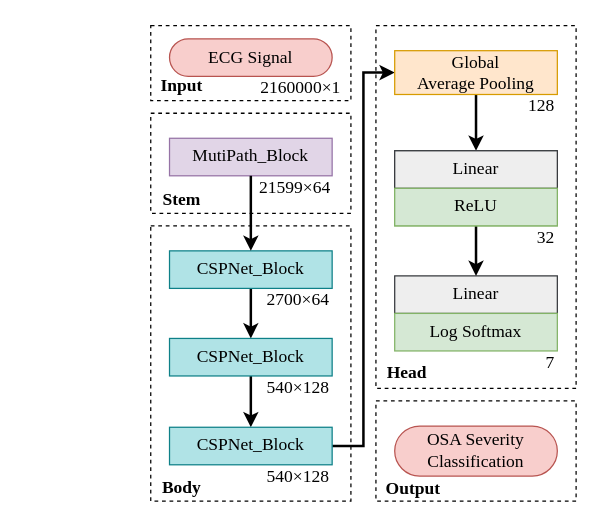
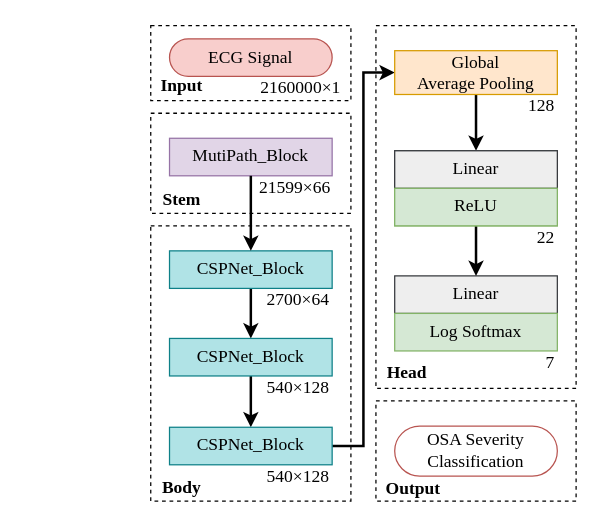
- <mxCell id="24" value="&lt;span style=&quot;color: rgb(0, 0, 0); font-family: &amp;quot;times new roman&amp;quot;; font-style: normal; font-weight: 400; letter-spacing: normal; text-indent: 0px; text-transform: none; word-spacing: 0px; display: inline; float: none; font-size: 14px;&quot;&gt;&lt;font style=&quot;font-size: 14px;&quot;&gt;&lt;font style=&quot;font-size: 14px;&quot;&gt;21599×64&lt;/font&gt;&lt;br style=&quot;font-size: 14px;&quot;&gt;&lt;/font&gt;&lt;/span&gt;" style="text;whiteSpace=wrap;html=1;fontFamily=Times New Roman;fontSize=14;container=0;align=right;verticalAlign=middle;labelBackgroundColor=none;" parent="1" vertex="1"><mxGeometry x="202.5" y="140" width="62.5" height="20" as="geometry" /></mxCell>
+ <mxCell id="24" value="&lt;span style=&quot;color: rgb(0, 0, 0); font-family: &amp;quot;times new roman&amp;quot;; font-style: normal; font-weight: 400; letter-spacing: normal; text-indent: 0px; text-transform: none; word-spacing: 0px; display: inline; float: none; font-size: 14px;&quot;&gt;&lt;font style=&quot;font-size: 14px;&quot;&gt;&lt;font style=&quot;font-size: 14px;&quot;&gt;21599×66&lt;/font&gt;&lt;br style=&quot;font-size: 14px;&quot;&gt;&lt;/font&gt;&lt;/span&gt;" style="text;whiteSpace=wrap;html=1;fontFamily=Times New Roman;fontSize=14;container=0;align=right;verticalAlign=middle;labelBackgroundColor=none;" parent="1" vertex="1"><mxGeometry x="202.5" y="140" width="62.5" height="20" as="geometry" /></mxCell>
- <mxCell id="26" value="&lt;span style=&quot;color: rgb(0, 0, 0); font-family: &amp;quot;times new roman&amp;quot;; font-style: normal; font-weight: 400; letter-spacing: normal; text-indent: 0px; text-transform: none; word-spacing: 0px; display: inline; float: none; font-size: 14px;&quot;&gt;&lt;font style=&quot;font-size: 14px;&quot;&gt;&lt;font style=&quot;font-size: 14px;&quot;&gt;32&lt;/font&gt;&lt;br style=&quot;font-size: 14px;&quot;&gt;&lt;/font&gt;&lt;/span&gt;" style="text;whiteSpace=wrap;html=1;fontFamily=Times New Roman;fontSize=14;container=0;align=right;verticalAlign=middle;labelBackgroundColor=none;" parent="1" vertex="1"><mxGeometry x="425" y="180" width="20" height="20" as="geometry" /></mxCell>
+ <mxCell id="26" value="&lt;span style=&quot;color: rgb(0, 0, 0); font-family: &amp;quot;times new roman&amp;quot;; font-style: normal; font-weight: 400; letter-spacing: normal; text-indent: 0px; text-transform: none; word-spacing: 0px; display: inline; float: none; font-size: 14px;&quot;&gt;&lt;font style=&quot;font-size: 14px;&quot;&gt;&lt;font style=&quot;font-size: 14px;&quot;&gt;22&lt;/font&gt;&lt;br style=&quot;font-size: 14px;&quot;&gt;&lt;/font&gt;&lt;/span&gt;" style="text;whiteSpace=wrap;html=1;fontFamily=Times New Roman;fontSize=14;container=0;align=right;verticalAlign=middle;labelBackgroundColor=none;" parent="1" vertex="1"><mxGeometry x="425" y="180" width="20" height="20" as="geometry" /></mxCell>
- <mxCell id="18" value="&lt;font style=&quot;font-size: 14px;&quot;&gt;OSA Severity&lt;br style=&quot;font-size: 14px;&quot;&gt;Classification&lt;/font&gt;" style="rounded=1;whiteSpace=wrap;html=1;arcSize=50;fontSize=14;fontFamily=Times New Roman;fillColor=#f8cecc;strokeColor=#b85450;container=0;" parent="1" vertex="1"><mxGeometry x="315" y="340" width="130" height="40" as="geometry" /></mxCell>
+ <mxCell id="18" value="&lt;font style=&quot;font-size: 14px;&quot;&gt;OSA Severity&lt;br style=&quot;font-size: 14px;&quot;&gt;Classification&lt;/font&gt;" style="rounded=1;whiteSpace=wrap;html=1;arcSize=50;fontSize=14;fontFamily=Times New Roman;fillColor=#ffffff;strokeColor=#b85450;container=0;" parent="1" vertex="1"><mxGeometry x="315" y="340" width="130" height="40" as="geometry" /></mxCell>
